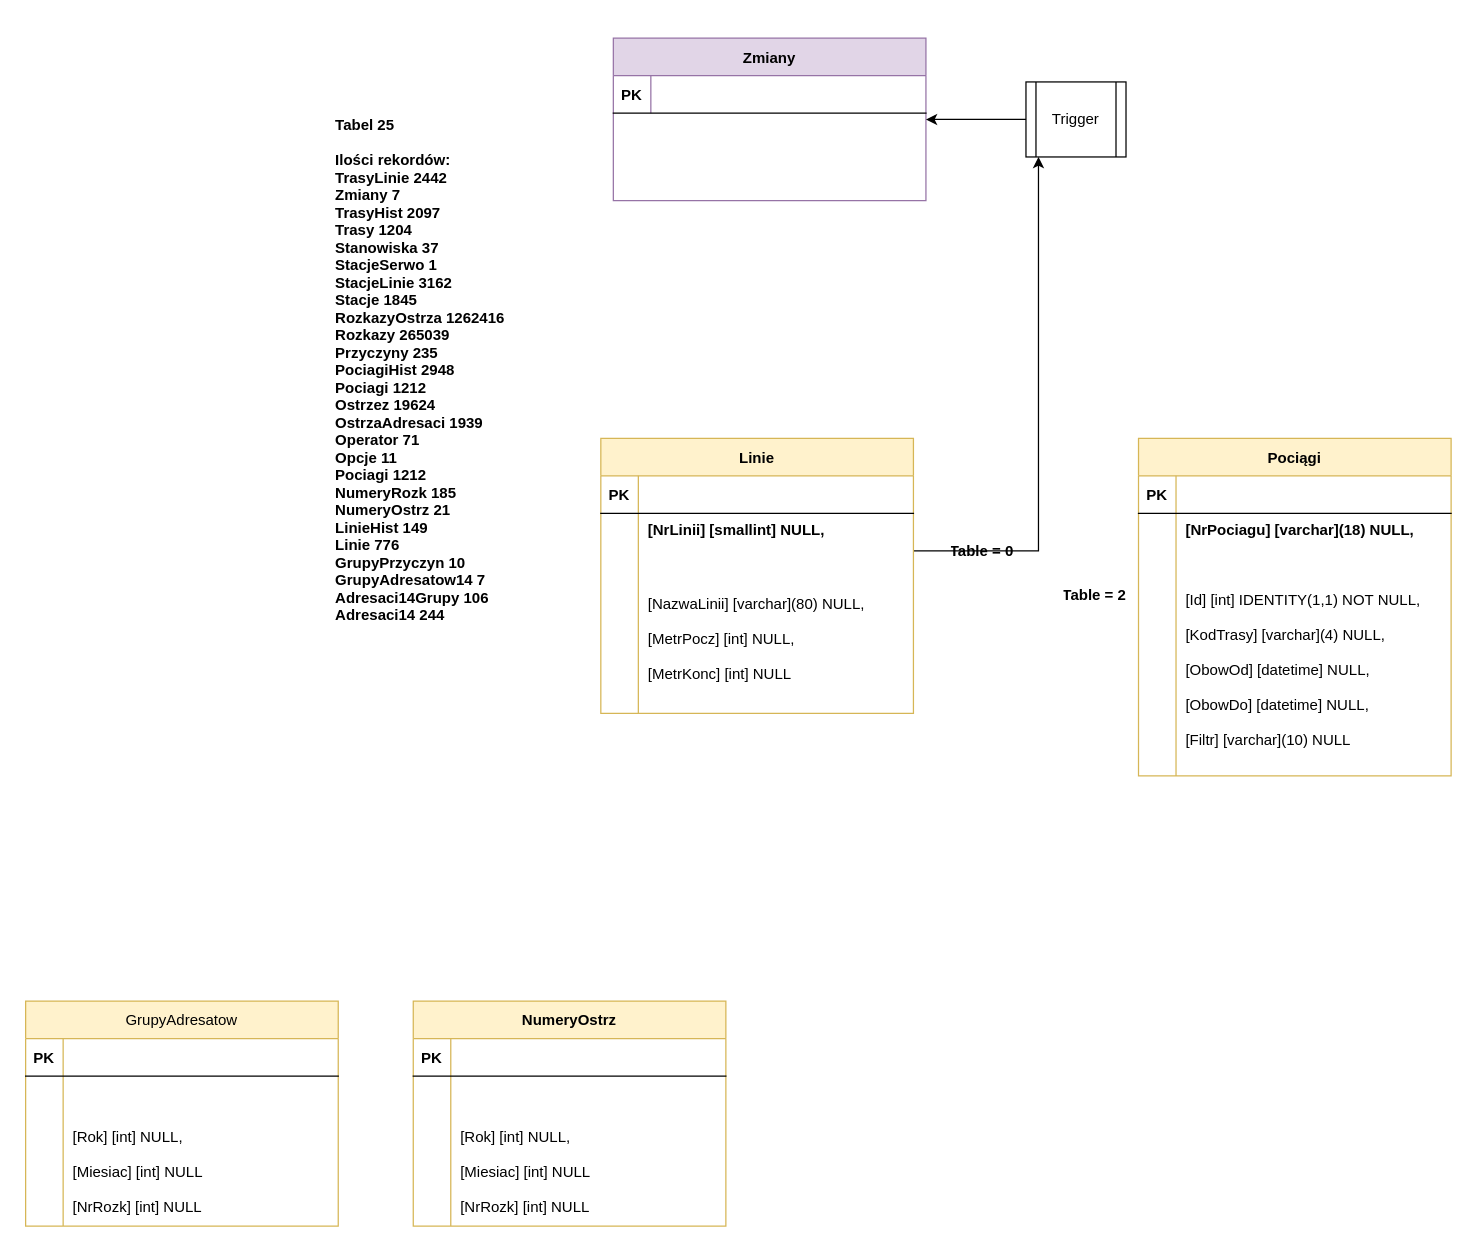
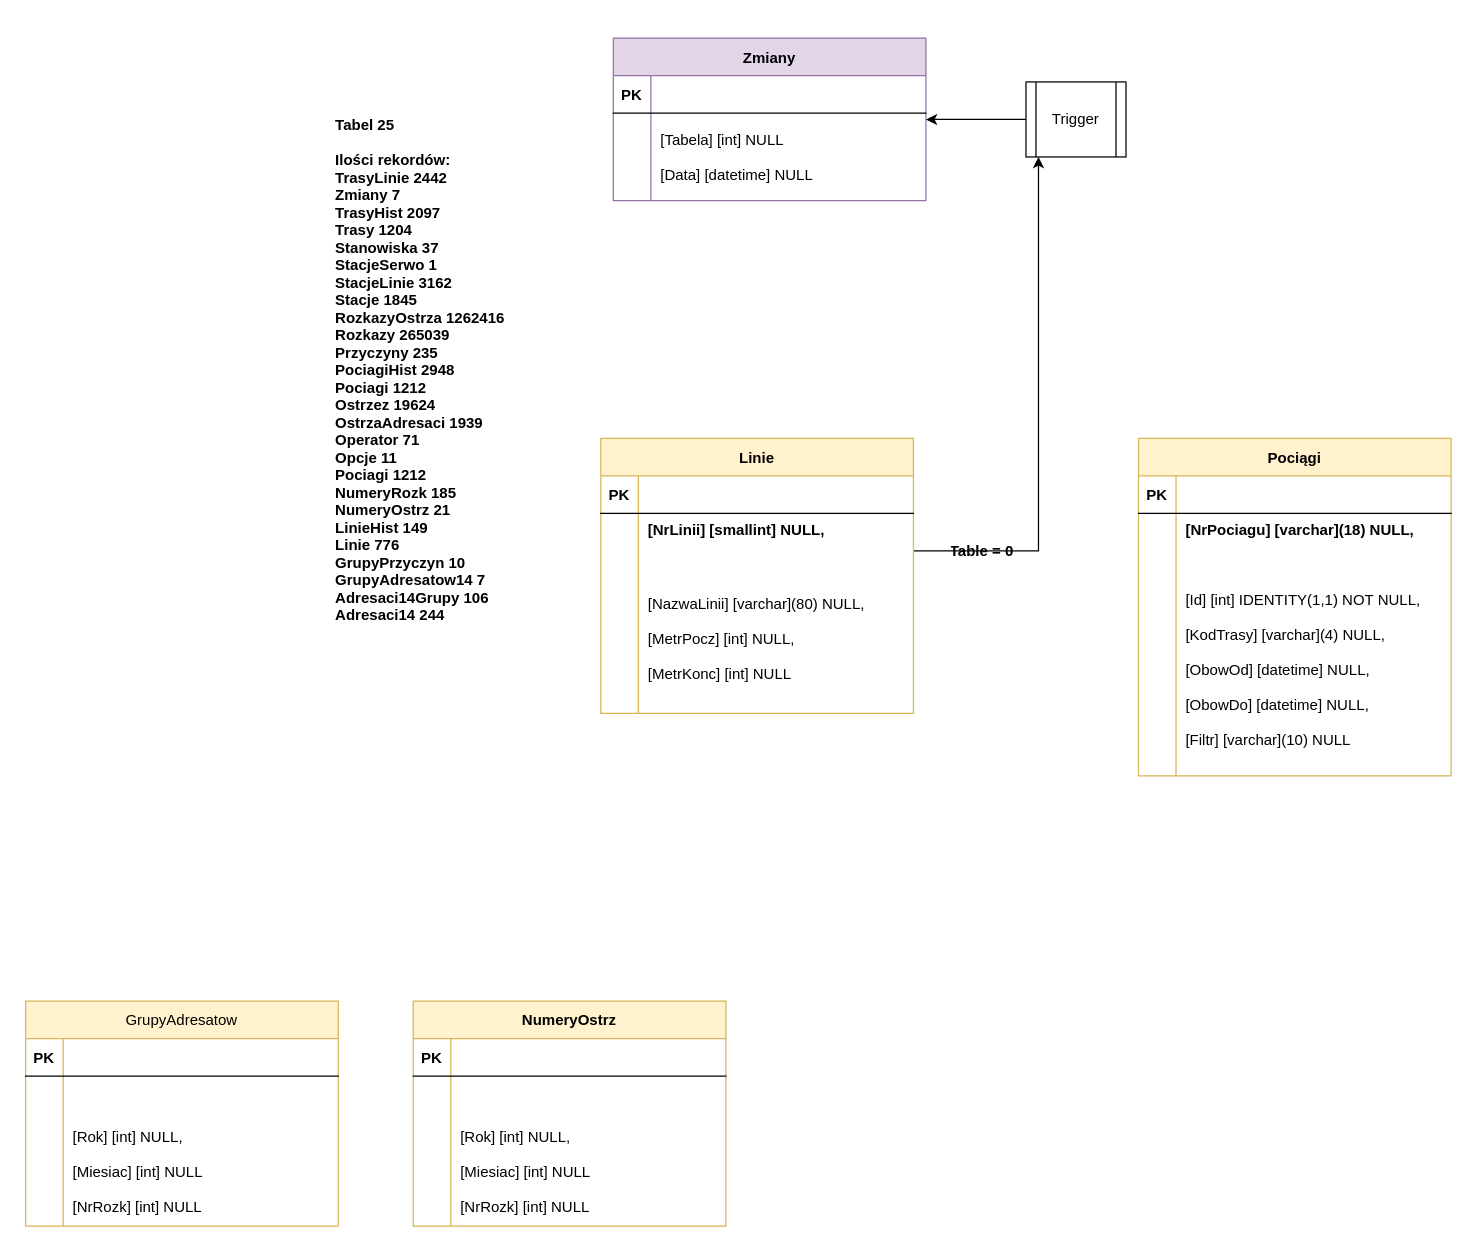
+ <mxCell id="19" value="[Tabela] [int] NULL&#10;&#10;[Data] [datetime] NULL" style="shape=partialRectangle;overflow=hidden;connectable=0;fillColor=none;top=0;left=0;bottom=0;right=0;align=left;spacingLeft=6;" parent="17" vertex="1"><mxGeometry x="30" width="220" height="70" as="geometry"><mxRectangle width="220" height="70" as="alternateBounds" /></mxGeometry></mxCell>
- <mxCell id="34" value="Table = 2" style="shape=partialRectangle;overflow=hidden;connectable=0;fillColor=none;top=0;left=0;bottom=0;right=0;fontStyle=1;" vertex="1" parent="1"><mxGeometry x="850" y="460" width="50" height="30" as="geometry"><mxRectangle width="30" height="30" as="alternateBounds" /></mxGeometry></mxCell>
